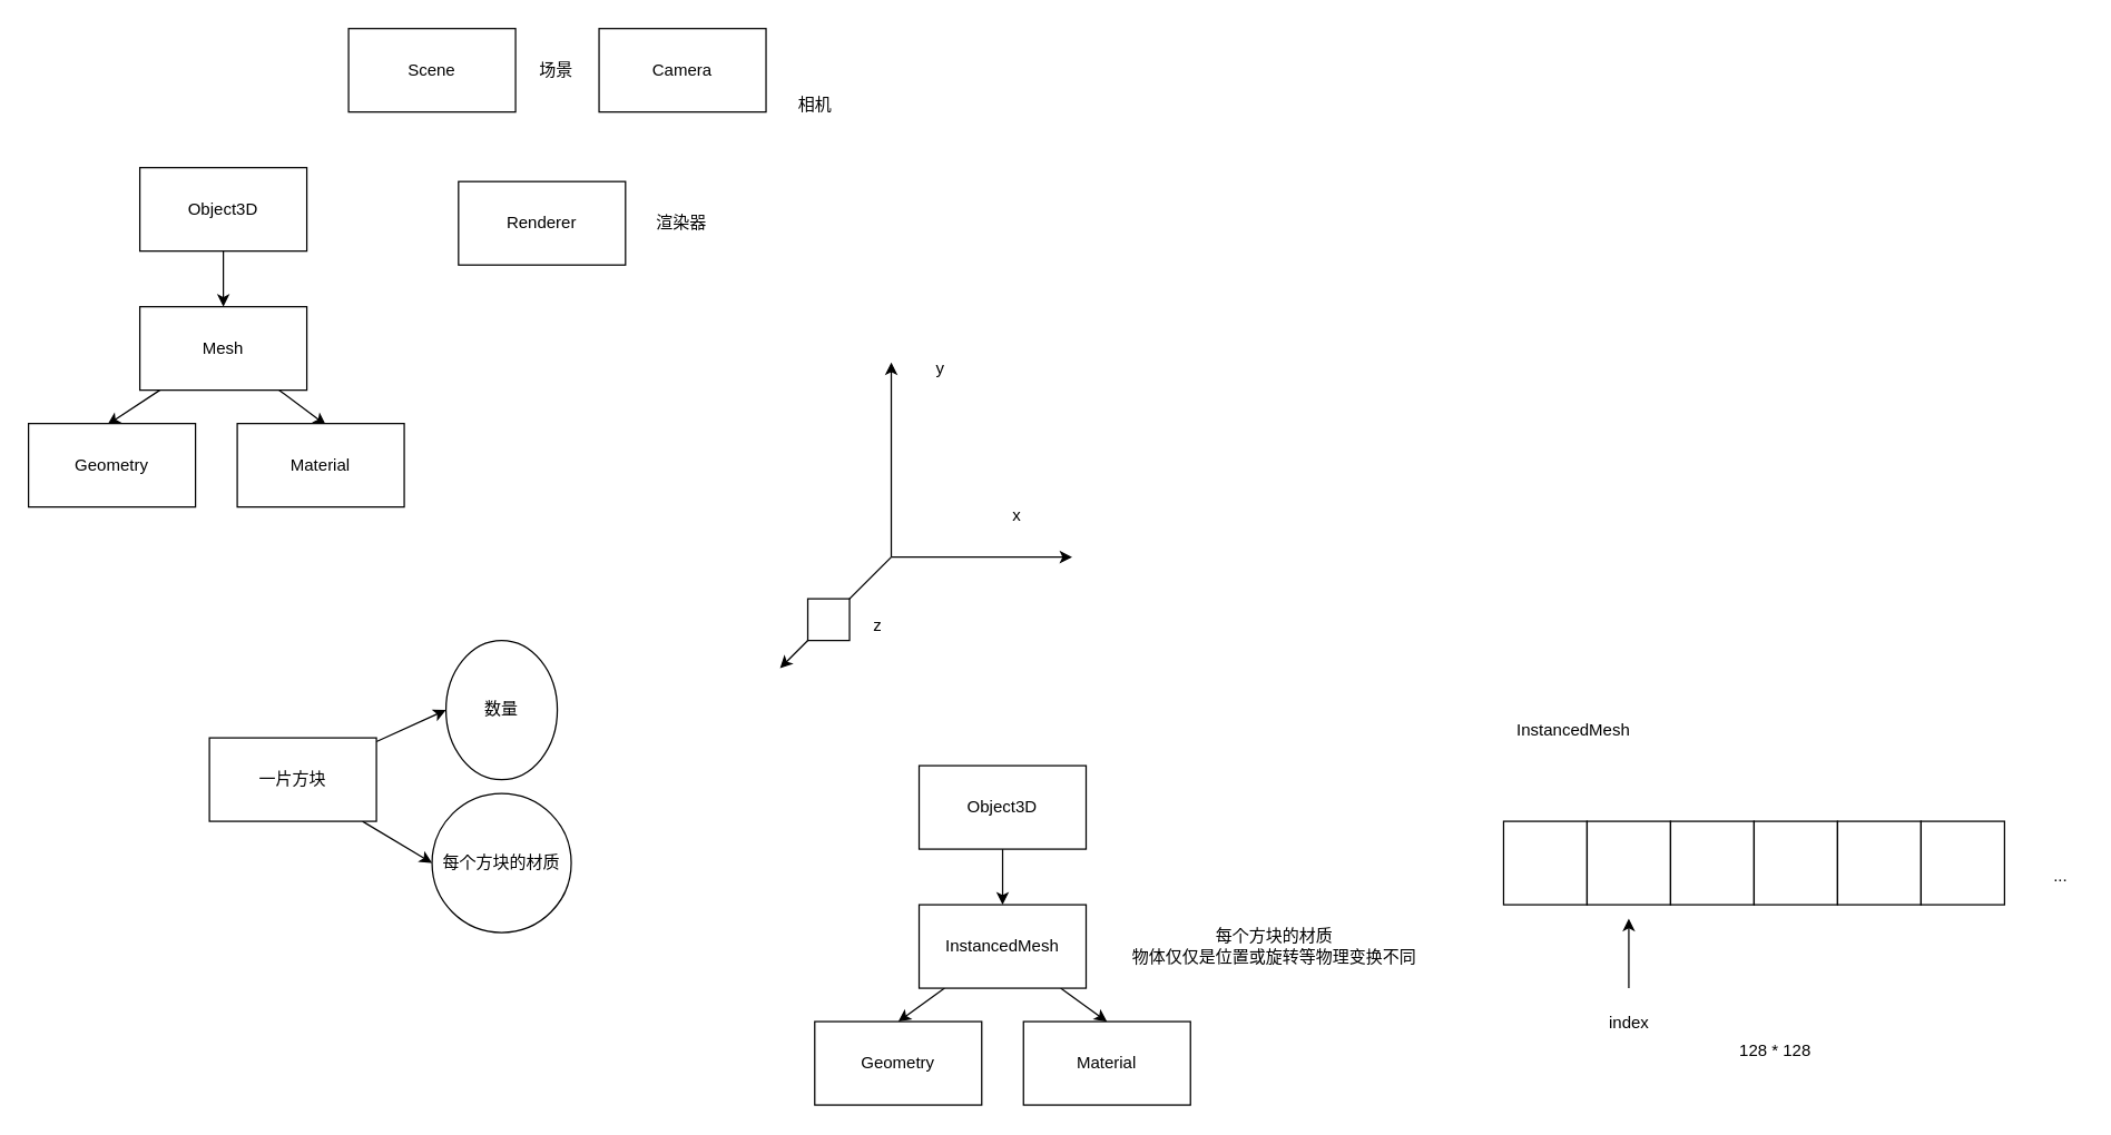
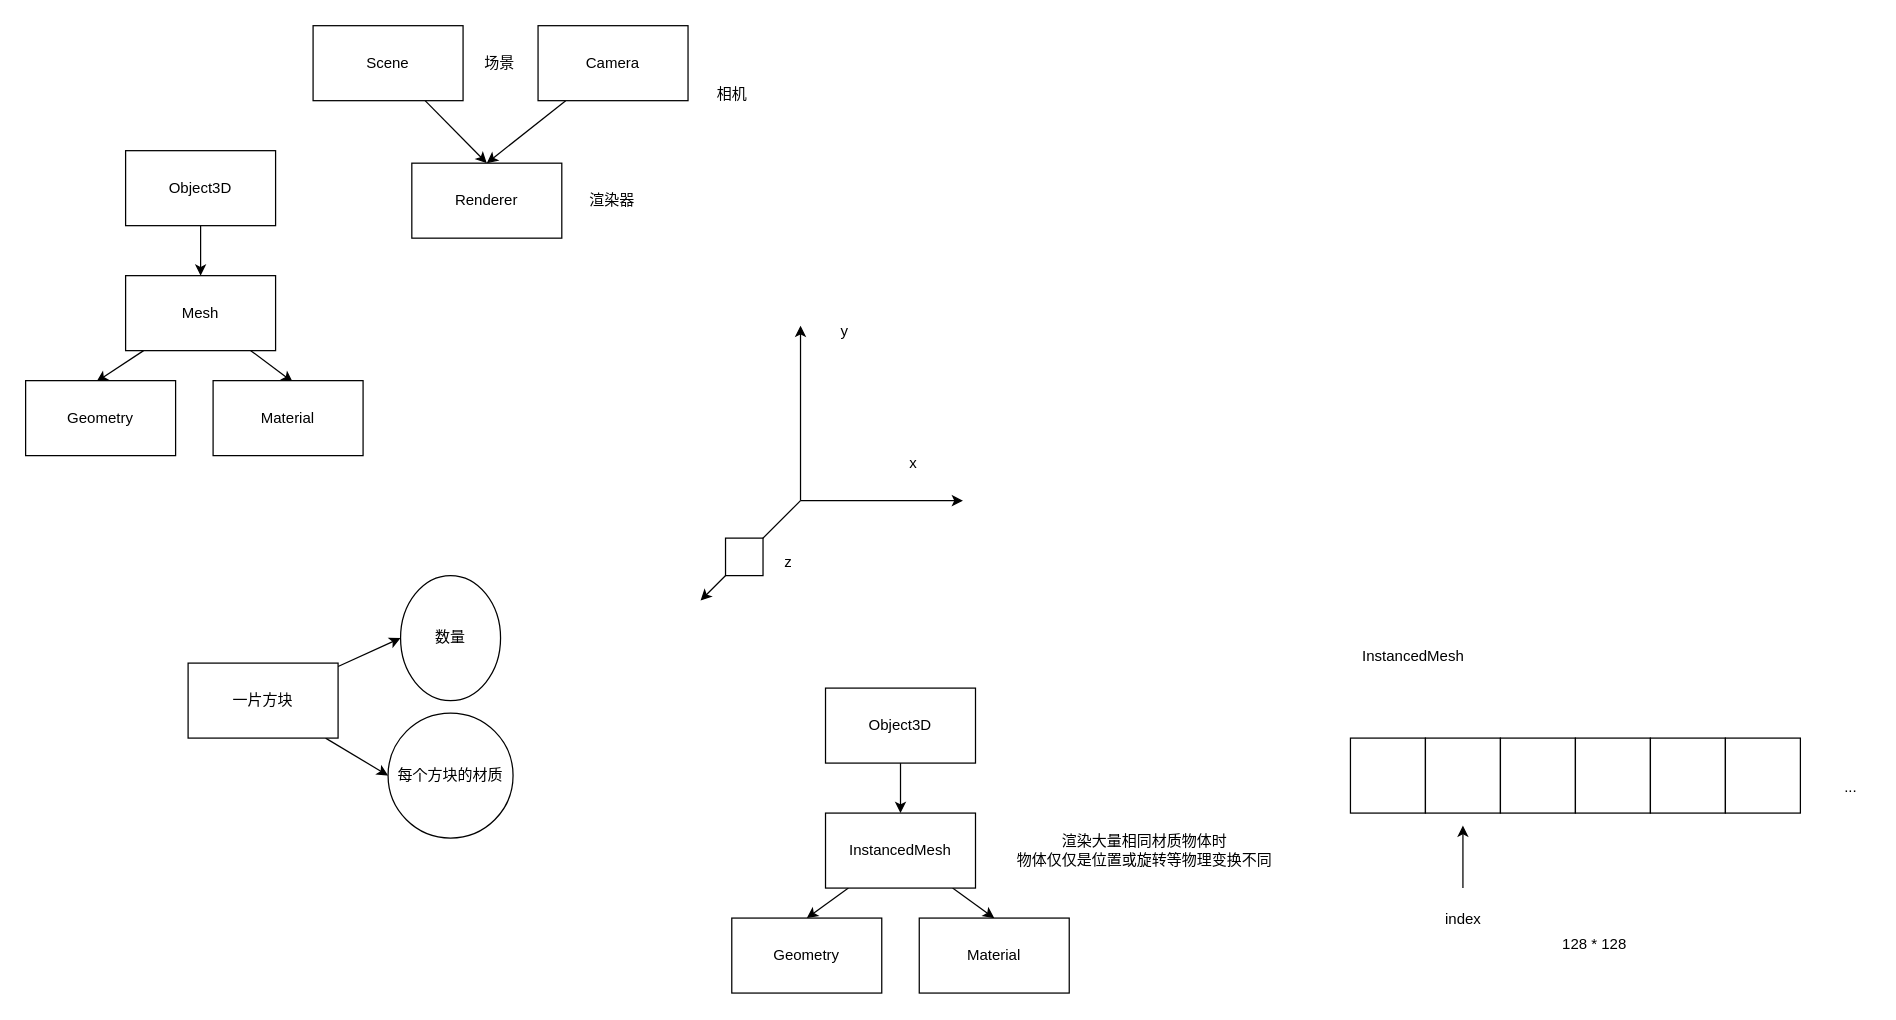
+ <mxCell id="2" style="edgeStyle=none;html=1;entryX=0.5;entryY=0;entryDx=0;entryDy=0;" parent="1" source="3" target="8" edge="1"><mxGeometry relative="1" as="geometry" /></mxCell>
+ <mxCell id="5" style="edgeStyle=none;html=1;entryX=0.5;entryY=0;entryDx=0;entryDy=0;" parent="1" source="6" target="8" edge="1"><mxGeometry relative="1" as="geometry" /></mxCell>
- <mxCell id="37" value="每个方块的材质&lt;br&gt;物体仅仅是位置或旋转等物理变换不同" style="text;html=1;align=center;verticalAlign=middle;resizable=0;points=[];autosize=1;strokeColor=none;fillColor=none;" vertex="1" parent="1"><mxGeometry x="800" y="660" width="230" height="40" as="geometry" /></mxCell>
+ <mxCell id="37" value="渲染大量相同材质物体时&lt;br&gt;物体仅仅是位置或旋转等物理变换不同" style="text;html=1;align=center;verticalAlign=middle;resizable=0;points=[];autosize=1;strokeColor=none;fillColor=none;" vertex="1" parent="1"><mxGeometry x="800" y="660" width="230" height="40" as="geometry" /></mxCell>
